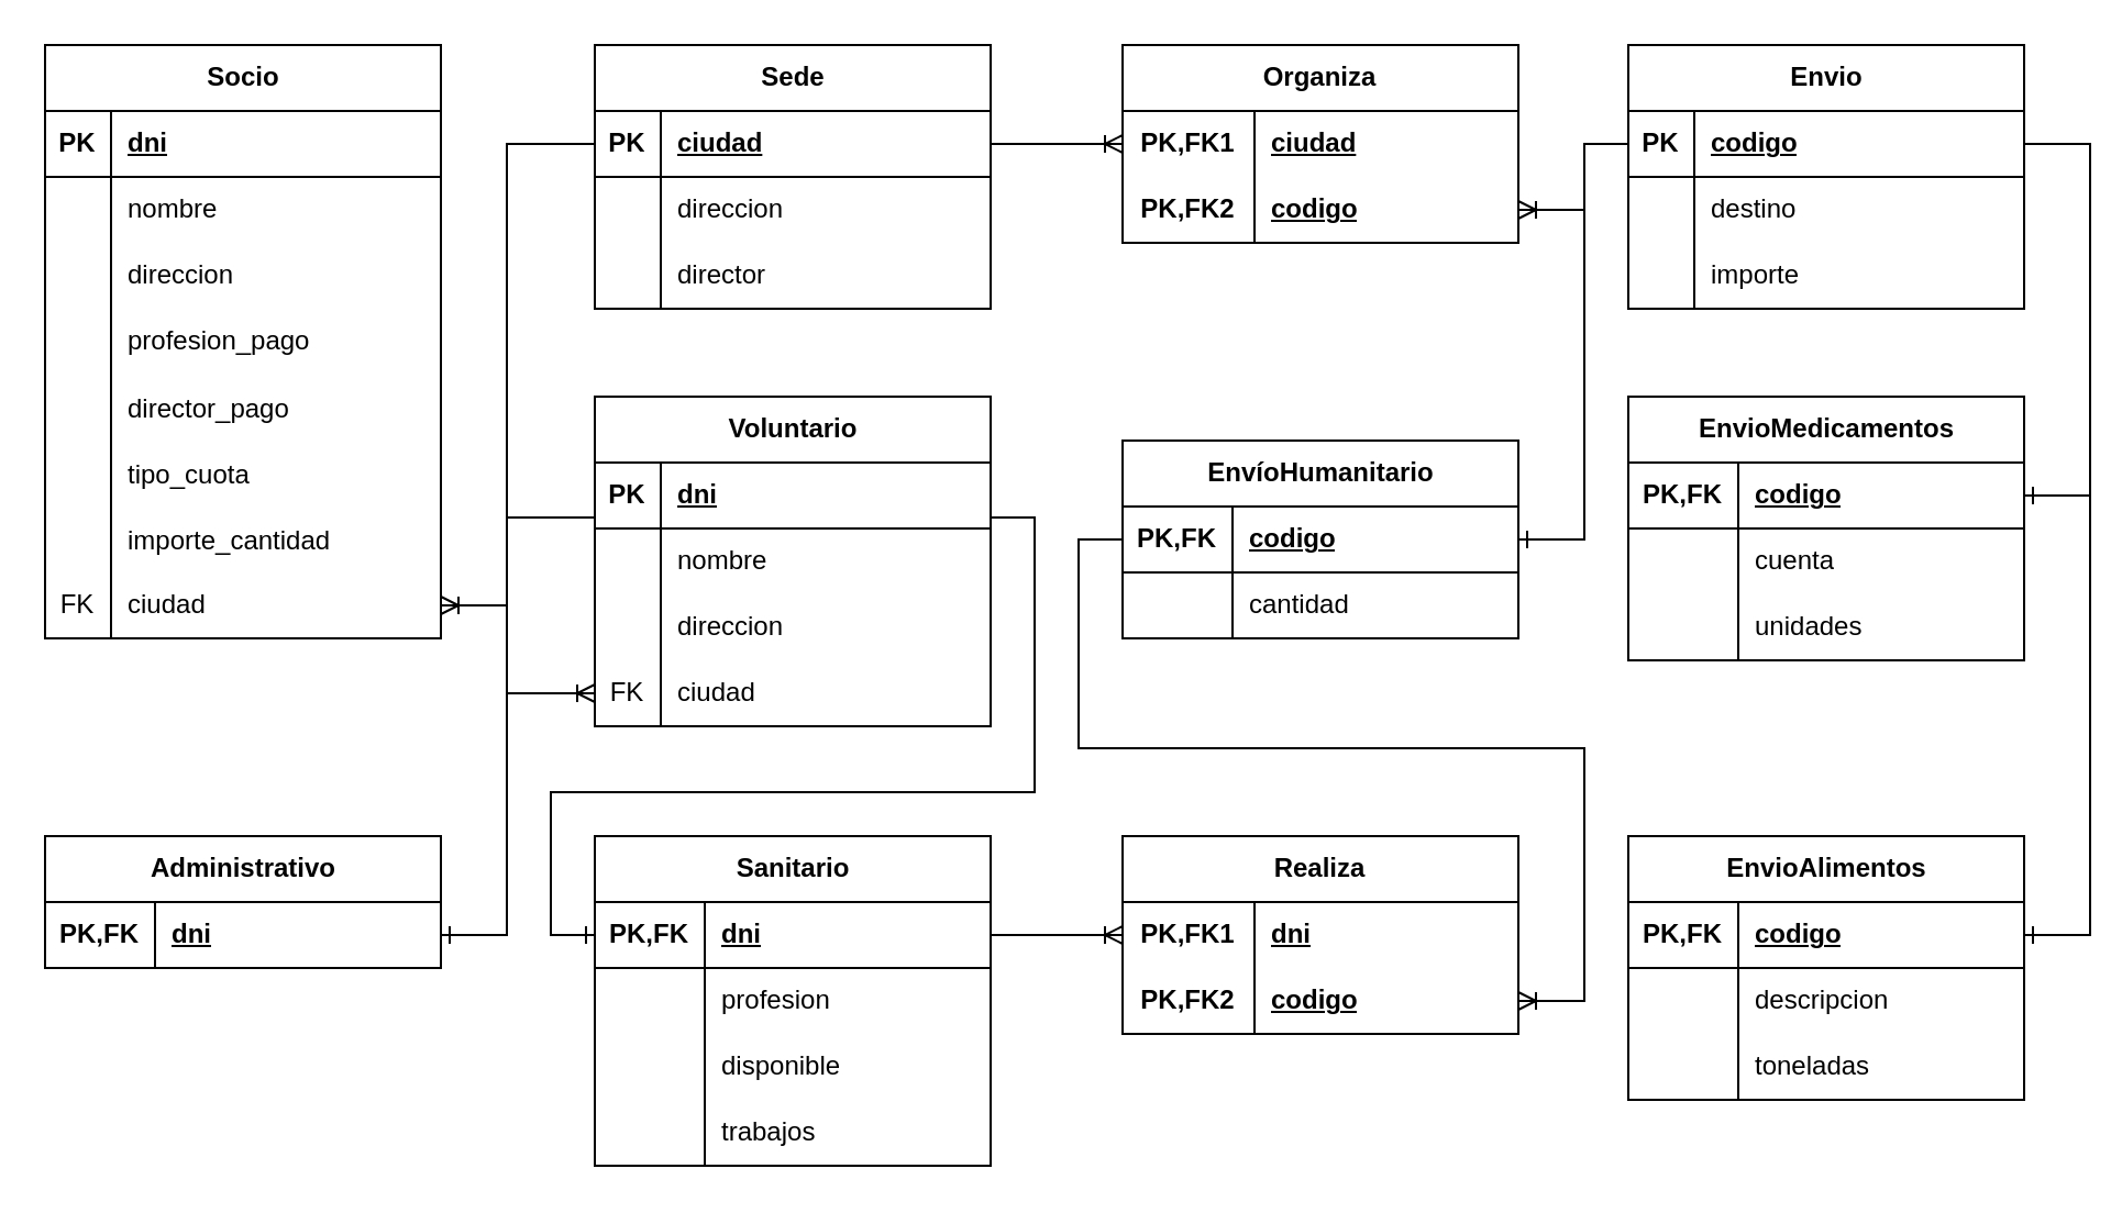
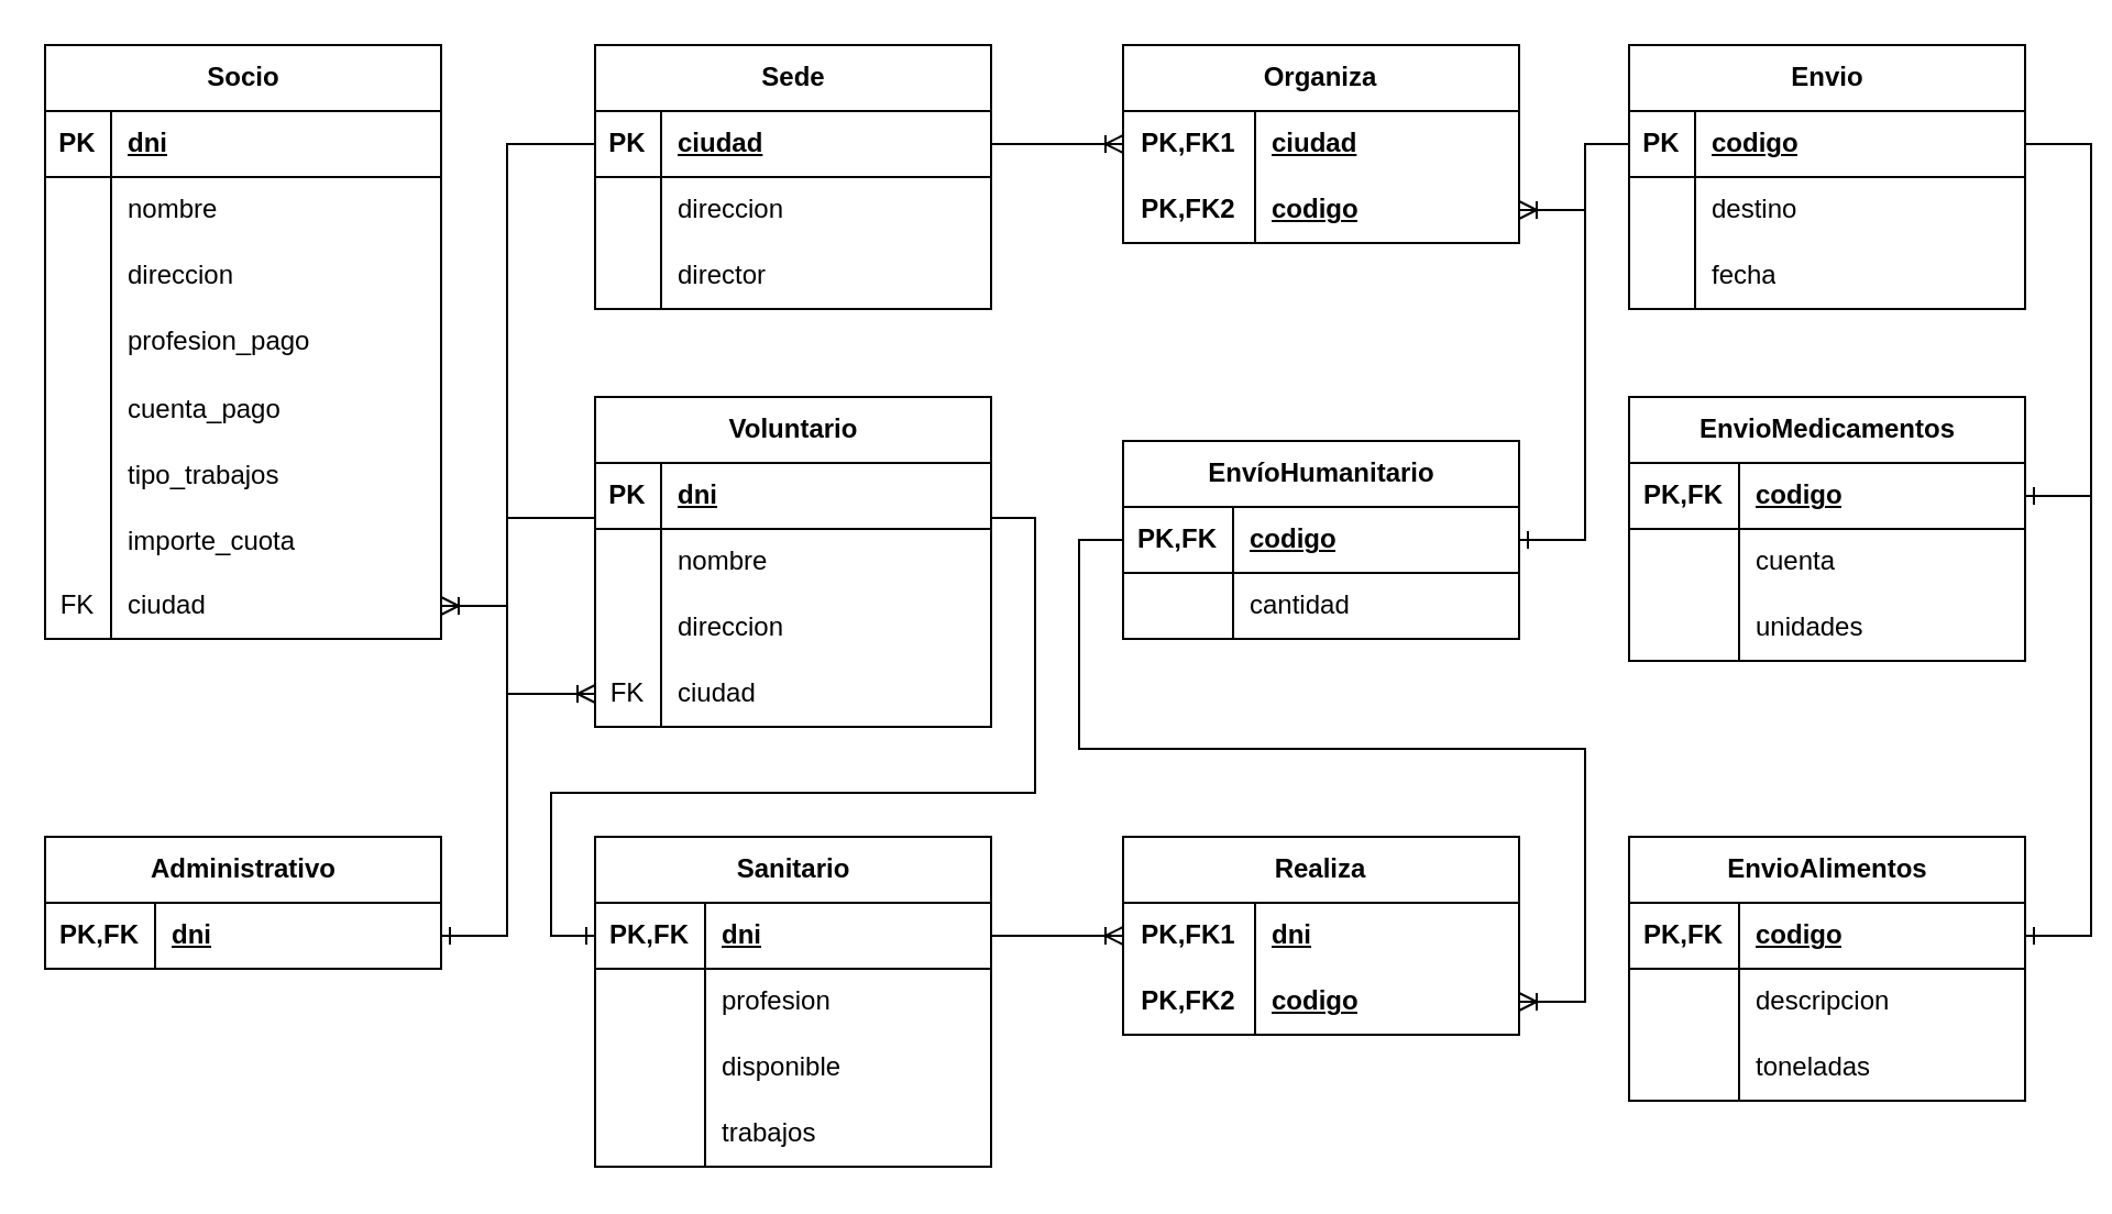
- <mxCell id="60" value="importe" style="shape=partialRectangle;connectable=0;fillColor=none;top=0;left=0;bottom=0;right=0;align=left;spacingLeft=6;overflow=hidden;whiteSpace=wrap;html=1;" vertex="1" parent="58"><mxGeometry x="30" width="150" height="30" as="geometry"><mxRectangle width="150" height="30" as="alternateBounds" /></mxGeometry></mxCell>
+ <mxCell id="60" value="fecha" style="shape=partialRectangle;connectable=0;fillColor=none;top=0;left=0;bottom=0;right=0;align=left;spacingLeft=6;overflow=hidden;whiteSpace=wrap;html=1;" vertex="1" parent="58"><mxGeometry x="30" width="150" height="30" as="geometry"><mxRectangle width="150" height="30" as="alternateBounds" /></mxGeometry></mxCell>
- <mxCell id="17" value="director_pago" style="shape=partialRectangle;connectable=0;fillColor=none;top=0;left=0;bottom=0;right=0;align=left;spacingLeft=6;overflow=hidden;" vertex="1" parent="15"><mxGeometry x="30" width="150" height="30" as="geometry"><mxRectangle width="150" height="30" as="alternateBounds" /></mxGeometry></mxCell>
+ <mxCell id="17" value="cuenta_pago" style="shape=partialRectangle;connectable=0;fillColor=none;top=0;left=0;bottom=0;right=0;align=left;spacingLeft=6;overflow=hidden;" vertex="1" parent="15"><mxGeometry x="30" width="150" height="30" as="geometry"><mxRectangle width="150" height="30" as="alternateBounds" /></mxGeometry></mxCell>
- <mxCell id="20" value="tipo_cuota" style="shape=partialRectangle;connectable=0;fillColor=none;top=0;left=0;bottom=0;right=0;align=left;spacingLeft=6;overflow=hidden;" vertex="1" parent="18"><mxGeometry x="30" width="150" height="30" as="geometry"><mxRectangle width="150" height="30" as="alternateBounds" /></mxGeometry></mxCell>
+ <mxCell id="20" value="tipo_trabajos" style="shape=partialRectangle;connectable=0;fillColor=none;top=0;left=0;bottom=0;right=0;align=left;spacingLeft=6;overflow=hidden;" vertex="1" parent="18"><mxGeometry x="30" width="150" height="30" as="geometry"><mxRectangle width="150" height="30" as="alternateBounds" /></mxGeometry></mxCell>
- <mxCell id="23" value="importe_cantidad" style="shape=partialRectangle;connectable=0;fillColor=none;top=0;left=0;bottom=0;right=0;align=left;spacingLeft=6;overflow=hidden;" vertex="1" parent="21"><mxGeometry x="30" width="150" height="30" as="geometry"><mxRectangle width="150" height="30" as="alternateBounds" /></mxGeometry></mxCell>
+ <mxCell id="23" value="importe_cuota" style="shape=partialRectangle;connectable=0;fillColor=none;top=0;left=0;bottom=0;right=0;align=left;spacingLeft=6;overflow=hidden;" vertex="1" parent="21"><mxGeometry x="30" width="150" height="30" as="geometry"><mxRectangle width="150" height="30" as="alternateBounds" /></mxGeometry></mxCell>
